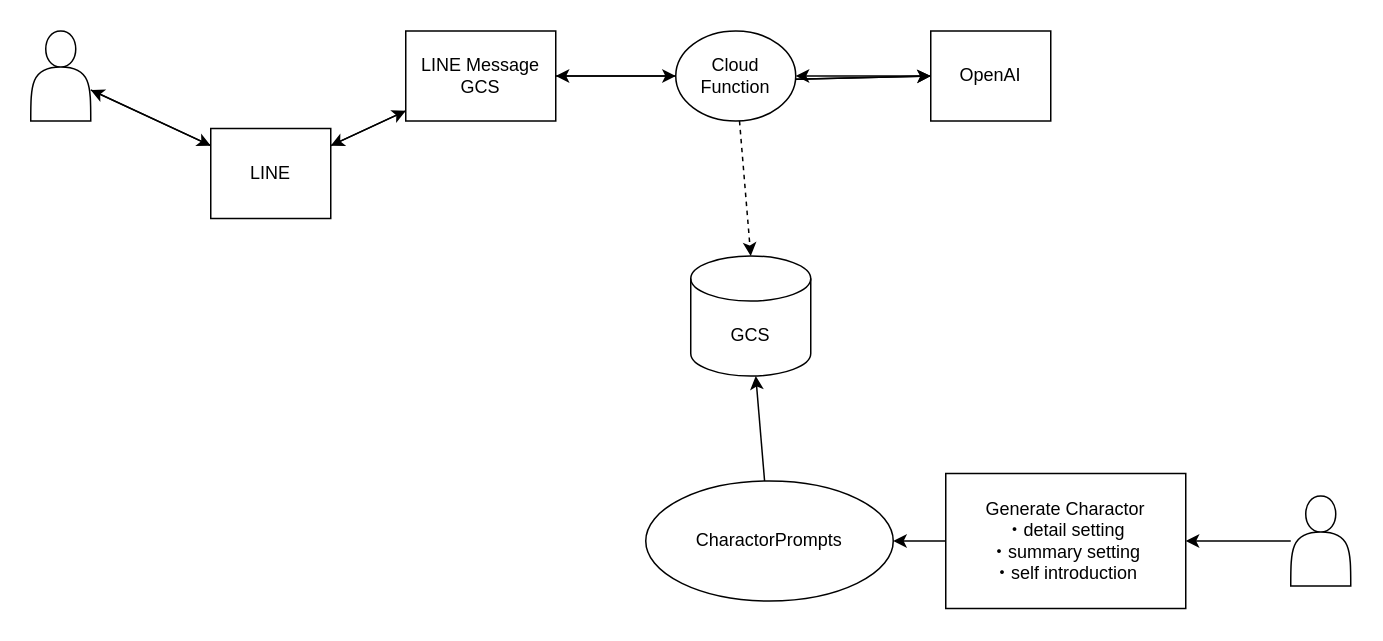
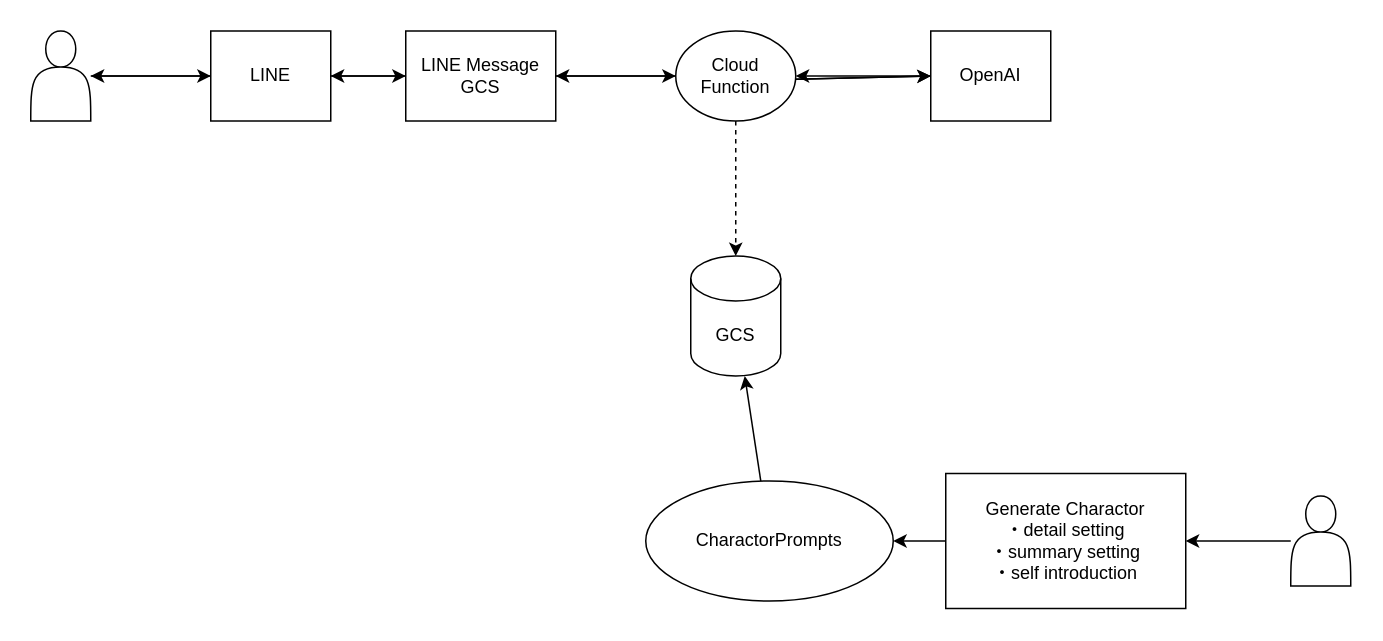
- <mxCell id="9" value="LINE" style="rounded=0;whiteSpace=wrap;html=1;" parent="1" vertex="1"><mxGeometry x="140" y="85" width="80" height="60" as="geometry" /></mxCell>
+ <mxCell id="9" value="LINE" style="rounded=0;whiteSpace=wrap;html=1;" parent="1" vertex="1"><mxGeometry x="140" y="20" width="80" height="60" as="geometry" /></mxCell>
- <mxCell id="2" value="GCS" style="shape=cylinder3;whiteSpace=wrap;html=1;boundedLbl=1;backgroundOutline=1;size=15;" parent="1" vertex="1"><mxGeometry x="460" y="170" width="80" height="80" as="geometry" /></mxCell>
+ <mxCell id="2" value="GCS" style="shape=cylinder3;whiteSpace=wrap;html=1;boundedLbl=1;backgroundOutline=1;size=15;" parent="1" vertex="1"><mxGeometry x="460" y="170" width="60" height="80" as="geometry" /></mxCell>
